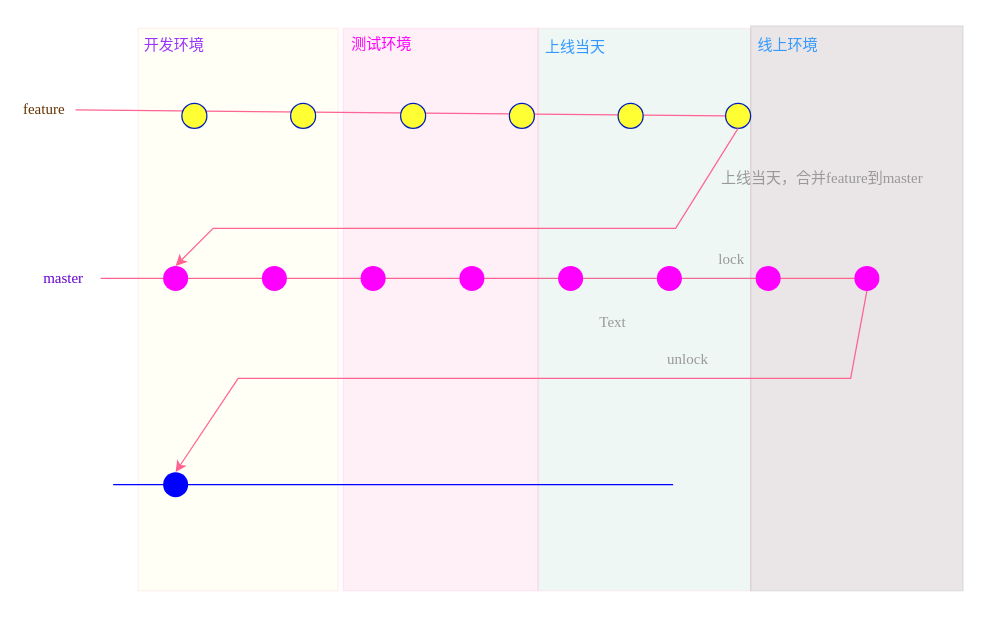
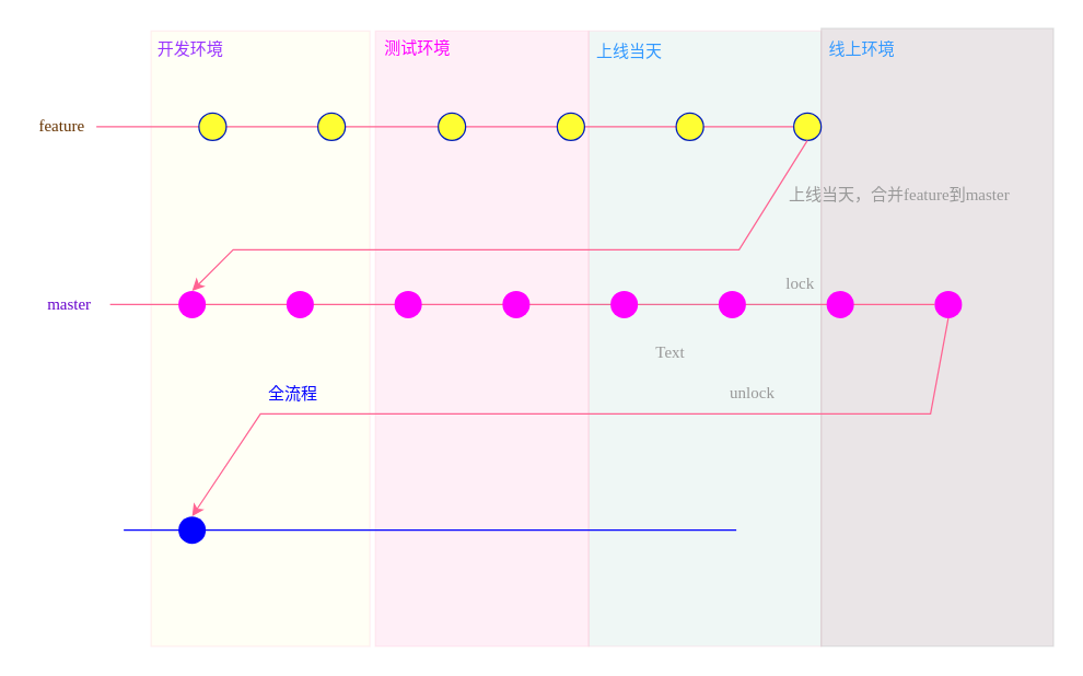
- <mxCell id="8" value="feature" style="text;html=1;strokeColor=none;fillColor=none;align=center;verticalAlign=middle;whiteSpace=wrap;rounded=0;fillStyle=auto;fontFamily=Comic Sans MS;fontColor=#663300;opacity=10;" vertex="1" parent="1"><mxGeometry x="10" y="72" width="50" height="30" as="geometry" /></mxCell>
+ <mxCell id="8" value="feature" style="text;html=1;strokeColor=none;fillColor=none;align=center;verticalAlign=middle;whiteSpace=wrap;rounded=0;fillStyle=auto;fontFamily=Comic Sans MS;fontColor=#663300;opacity=10;" vertex="1" parent="1"><mxGeometry x="20" y="77" width="50" height="30" as="geometry" /></mxCell>
+ <mxCell id="36" value="全流程" style="text;strokeColor=none;fillColor=none;align=left;verticalAlign=middle;spacingLeft=4;spacingRight=4;overflow=hidden;points=[[0,0.5],[1,0.5]];portConstraint=eastwest;rotatable=0;fillStyle=auto;strokeWidth=1;fontFamily=Comic Sans MS;fontColor=#0000FF;" vertex="1" parent="1"><mxGeometry x="190" y="272" width="80" height="30" as="geometry" /></mxCell>
